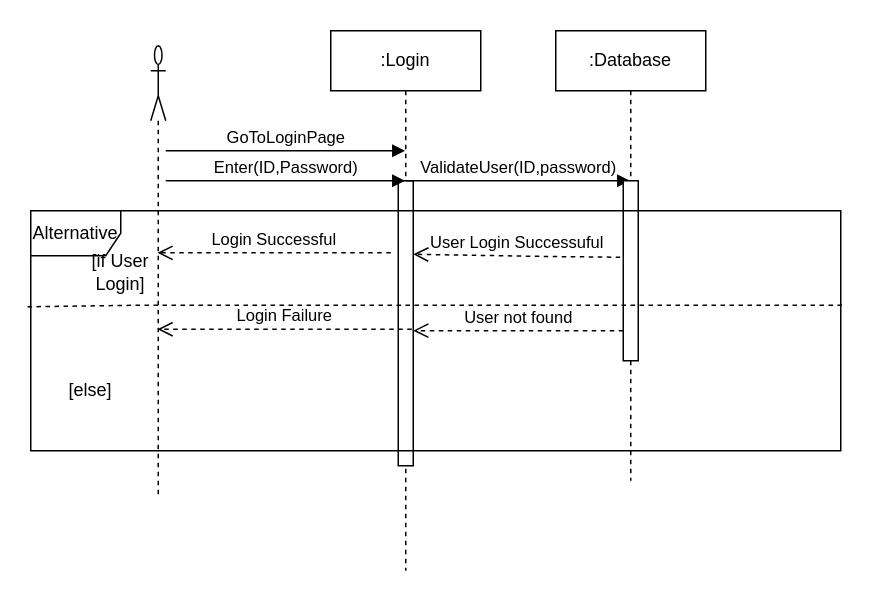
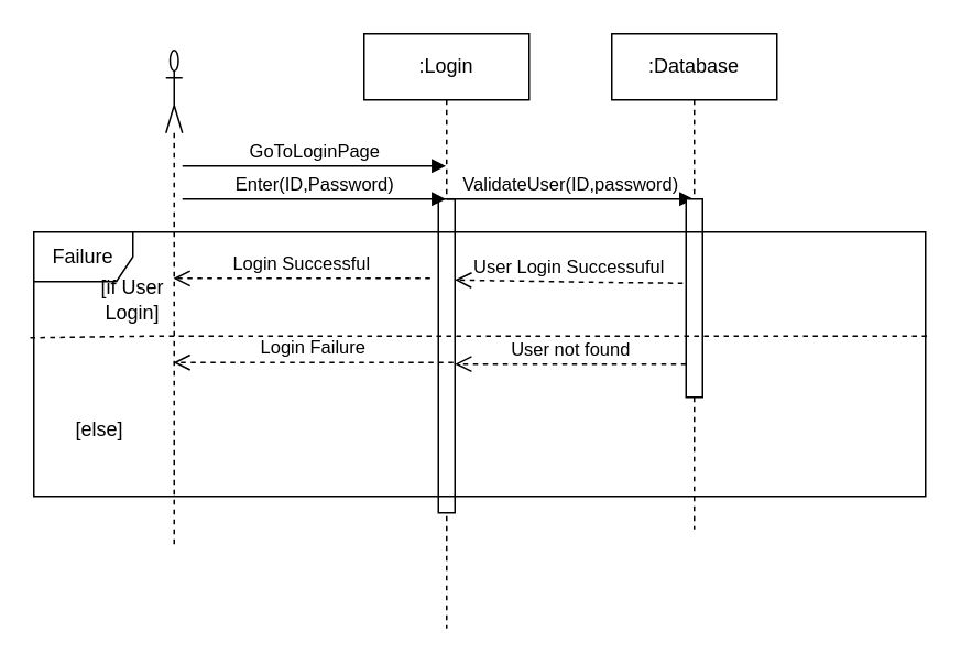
- <mxCell id="7" value="Alternative" style="shape=umlFrame;whiteSpace=wrap;html=1;width=60;height=30;" vertex="1" parent="1"><mxGeometry x="20" y="140" width="540" height="160" as="geometry" /></mxCell>
+ <mxCell id="7" value="Failure" style="shape=umlFrame;whiteSpace=wrap;html=1;width=60;height=30;" vertex="1" parent="1"><mxGeometry x="20" y="140" width="540" height="160" as="geometry" /></mxCell>
